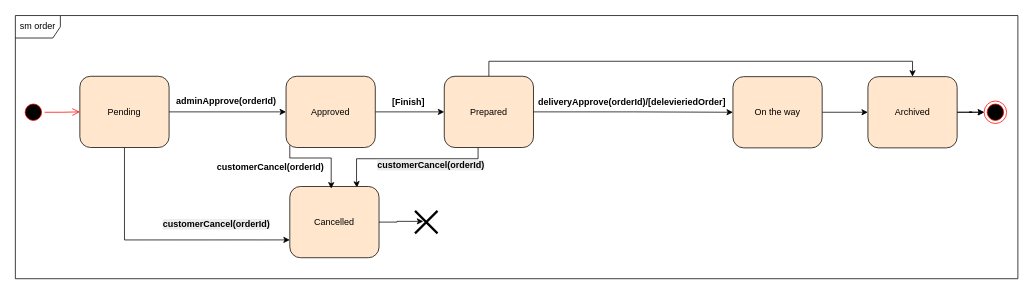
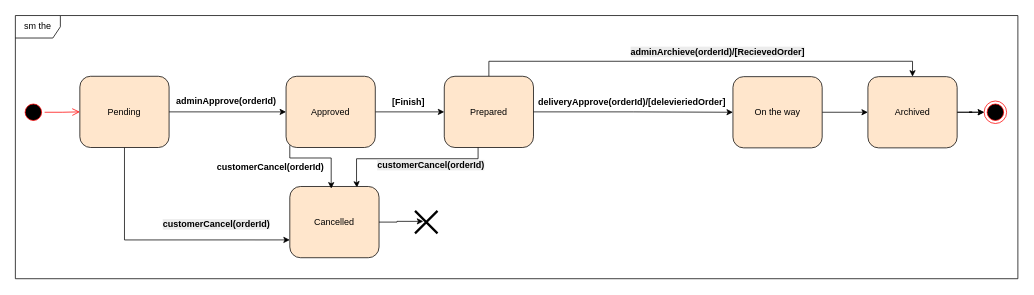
- <mxCell id="25" value="sm order" style="shape=umlFrame;whiteSpace=wrap;html=1;pointerEvents=0;" parent="1" vertex="1"><mxGeometry x="20" y="20" width="1337" height="351" as="geometry" /></mxCell>
+ <mxCell id="25" value="sm the" style="shape=umlFrame;whiteSpace=wrap;html=1;pointerEvents=0;" parent="1" vertex="1"><mxGeometry x="20" y="20" width="1337" height="351" as="geometry" /></mxCell>
+ <mxCell id="29" value="&lt;b style=&quot;forced-color-adjust: none; color: rgb(0, 0, 0); font-family: Helvetica; font-size: 12px; font-style: normal; font-variant-ligatures: normal; font-variant-caps: normal; letter-spacing: normal; orphans: 2; text-align: center; text-indent: 0px; text-transform: none; widows: 2; word-spacing: 0px; -webkit-text-stroke-width: 0px; white-space: nowrap; background-color: rgb(236, 236, 236); text-decoration-thickness: initial; text-decoration-style: initial; text-decoration-color: initial;&quot;&gt;adminArchieve(orderId)/[RecievedOrder]&lt;/b&gt;" style="text;whiteSpace=wrap;html=1;" vertex="1" parent="1"><mxGeometry x="838.995" y="54.998" width="162" height="27" as="geometry" /></mxCell>
